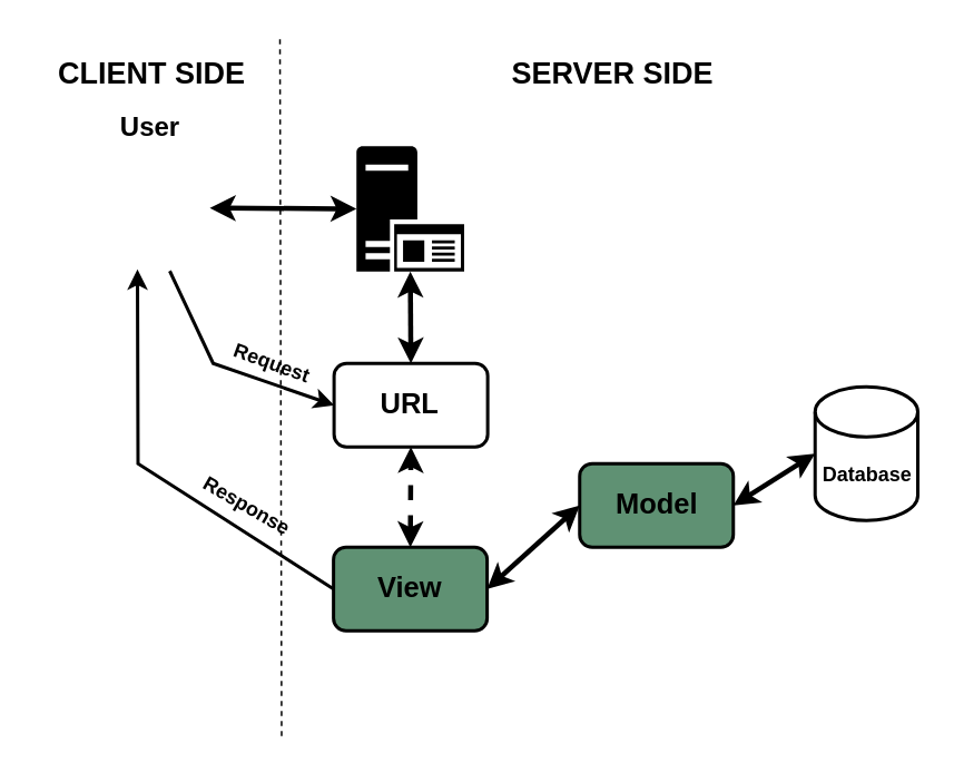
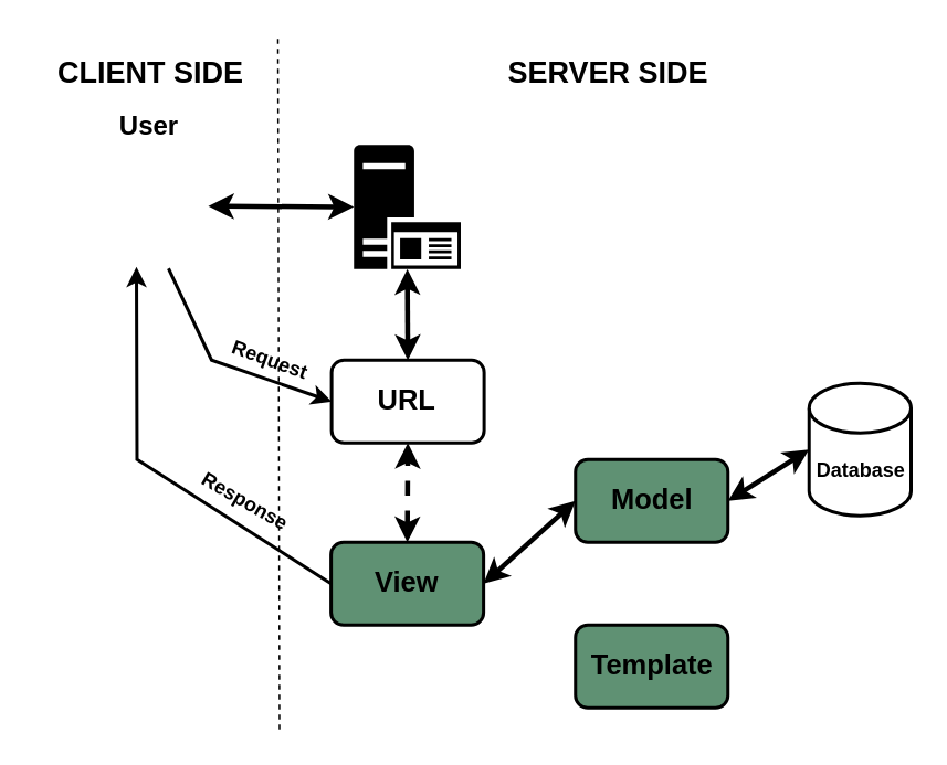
+ <mxCell id="9" value="&lt;b&gt;&lt;font style=&quot;font-size: 17px;&quot;&gt;Template&lt;/font&gt;&lt;/b&gt;" style="rounded=1;whiteSpace=wrap;html=1;strokeWidth=2;fillColor=#5F9173;" vertex="1" parent="1"><mxGeometry x="346.5" y="377" width="92" height="50" as="geometry" /></mxCell>
